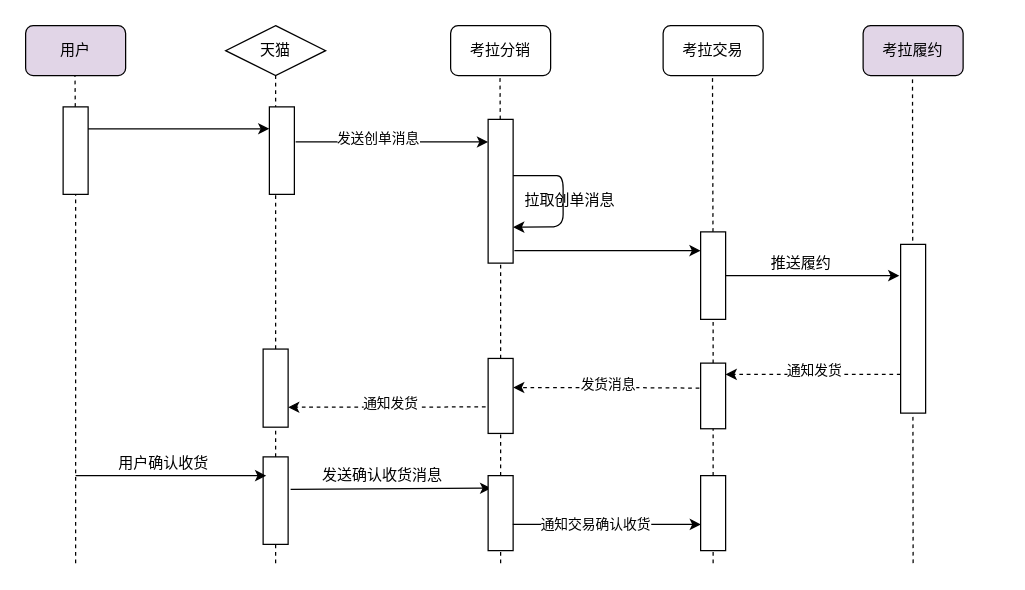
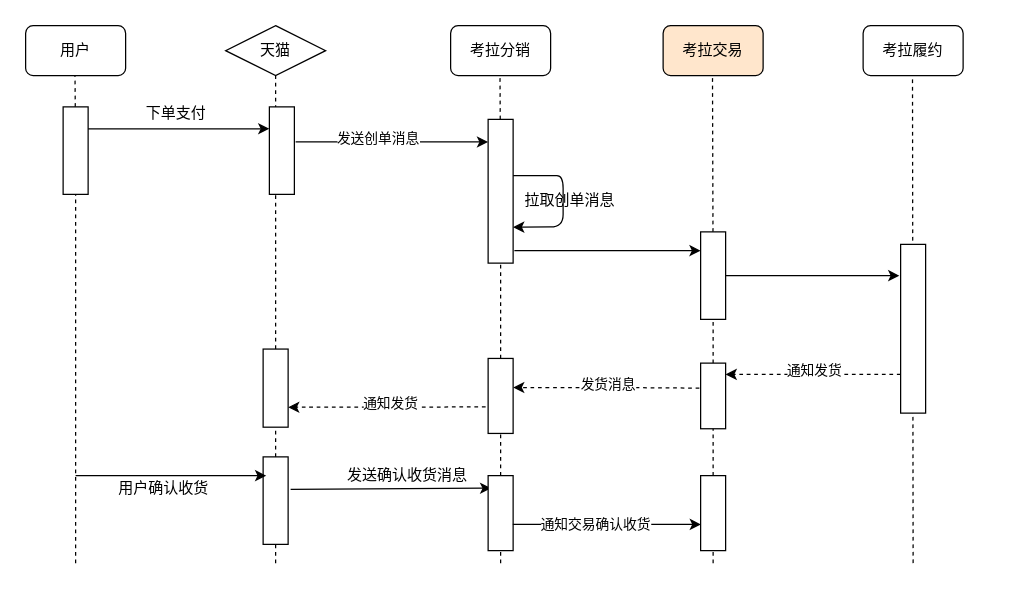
- <mxCell id="10" value="用户" style="rounded=1;whiteSpace=wrap;html=1;fillColor=#e1d5e7;" vertex="1" parent="1"><mxGeometry x="20" y="20" width="80" height="40" as="geometry" /></mxCell>
+ <mxCell id="10" value="用户" style="rounded=1;whiteSpace=wrap;html=1;" vertex="1" parent="1"><mxGeometry x="20" y="20" width="80" height="40" as="geometry" /></mxCell>
- <mxCell id="4" value="考拉交易" style="rounded=1;whiteSpace=wrap;html=1;" vertex="1" parent="1"><mxGeometry x="530" y="20" width="80" height="40" as="geometry" /></mxCell>
+ <mxCell id="4" value="考拉交易" style="rounded=1;whiteSpace=wrap;html=1;fillColor=#ffe6cc;" vertex="1" parent="1"><mxGeometry x="530" y="20" width="80" height="40" as="geometry" /></mxCell>
- <mxCell id="5" value="考拉履约" style="rounded=1;whiteSpace=wrap;html=1;fillColor=#e1d5e7;" vertex="1" parent="1"><mxGeometry x="690" y="20" width="80" height="40" as="geometry" /></mxCell>
+ <mxCell id="5" value="考拉履约" style="rounded=1;whiteSpace=wrap;html=1;" vertex="1" parent="1"><mxGeometry x="690" y="20" width="80" height="40" as="geometry" /></mxCell>
+ <mxCell id="16" value="下单支付" style="text;html=1;align=center;verticalAlign=middle;resizable=0;points=[];autosize=1;" vertex="1" parent="1"><mxGeometry x="110" y="80" width="60" height="20" as="geometry" /></mxCell>
- <mxCell id="28" value="推送履约" style="text;html=1;align=center;verticalAlign=middle;resizable=0;points=[];autosize=1;" vertex="1" parent="1"><mxGeometry x="610" y="200" width="60" height="20" as="geometry" /></mxCell>
- <mxCell id="44" value="用户确认收货" style="text;html=1;align=center;verticalAlign=middle;resizable=0;points=[];autosize=1;" vertex="1" parent="1"><mxGeometry x="85" y="360" width="90" height="20" as="geometry" /></mxCell>
+ <mxCell id="44" value="用户确认收货" style="text;html=1;align=center;verticalAlign=middle;resizable=0;points=[];autosize=1;" vertex="1" parent="1"><mxGeometry x="85" y="380" width="90" height="20" as="geometry" /></mxCell>
- <mxCell id="48" value="发送确认收货消息" style="text;html=1;align=center;verticalAlign=middle;resizable=0;points=[];autosize=1;" vertex="1" parent="1"><mxGeometry x="250" y="370" width="110" height="20" as="geometry" /></mxCell>
+ <mxCell id="48" value="发送确认收货消息" style="text;html=1;align=center;verticalAlign=middle;resizable=0;points=[];autosize=1;" vertex="1" parent="1"><mxGeometry x="270" y="370" width="110" height="20" as="geometry" /></mxCell>
